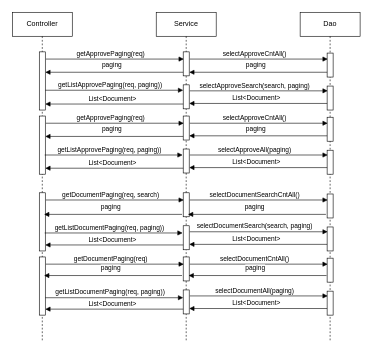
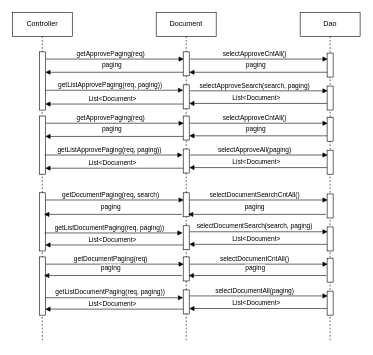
- <mxCell id="3" value="Service" style="shape=umlLifeline;perimeter=lifelinePerimeter;whiteSpace=wrap;html=1;container=1;collapsible=0;recursiveResize=0;outlineConnect=0;" parent="1" vertex="1"><mxGeometry x="260" y="20" width="100" height="550" as="geometry" /></mxCell>
+ <mxCell id="3" value="Document" style="shape=umlLifeline;perimeter=lifelinePerimeter;whiteSpace=wrap;html=1;container=1;collapsible=0;recursiveResize=0;outlineConnect=0;" parent="1" vertex="1"><mxGeometry x="260" y="20" width="100" height="550" as="geometry" /></mxCell>
